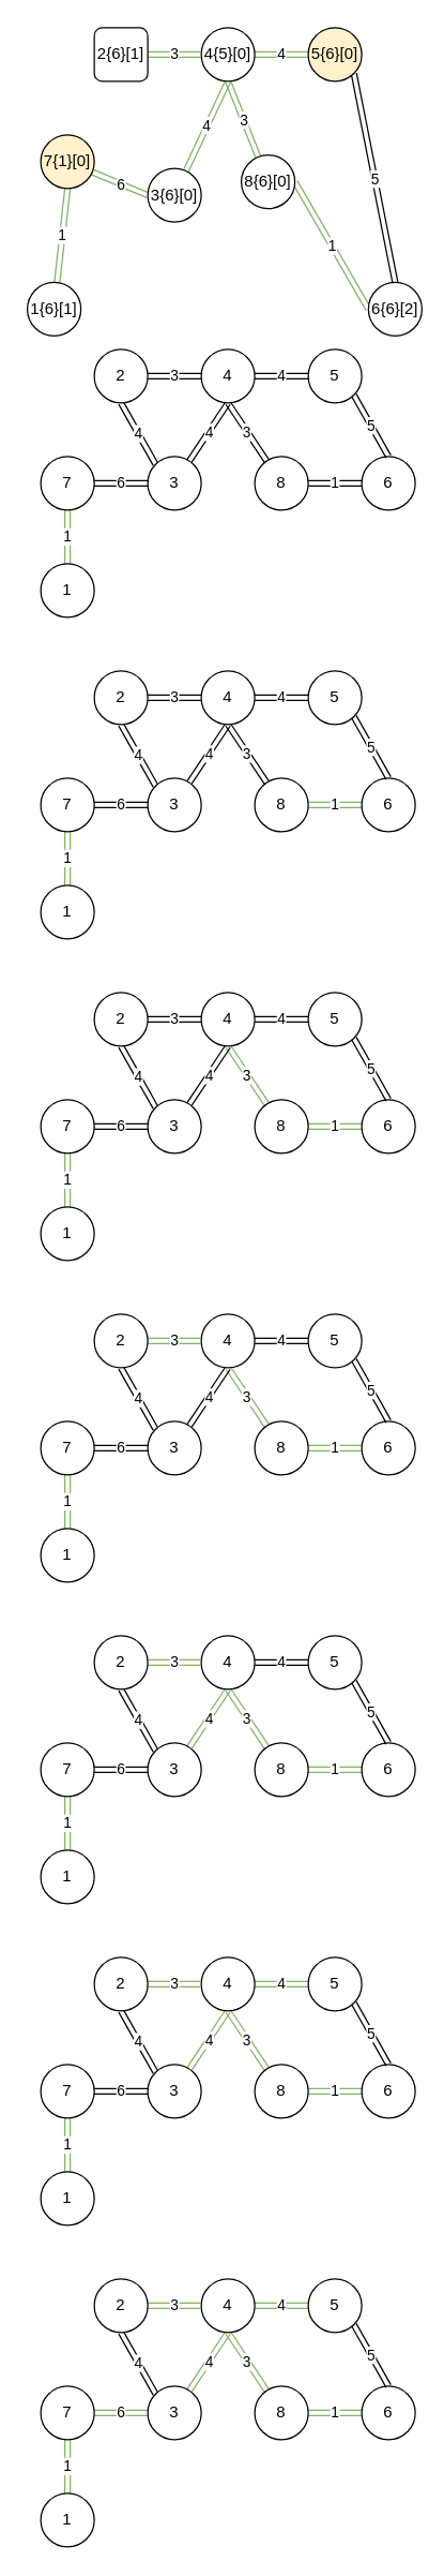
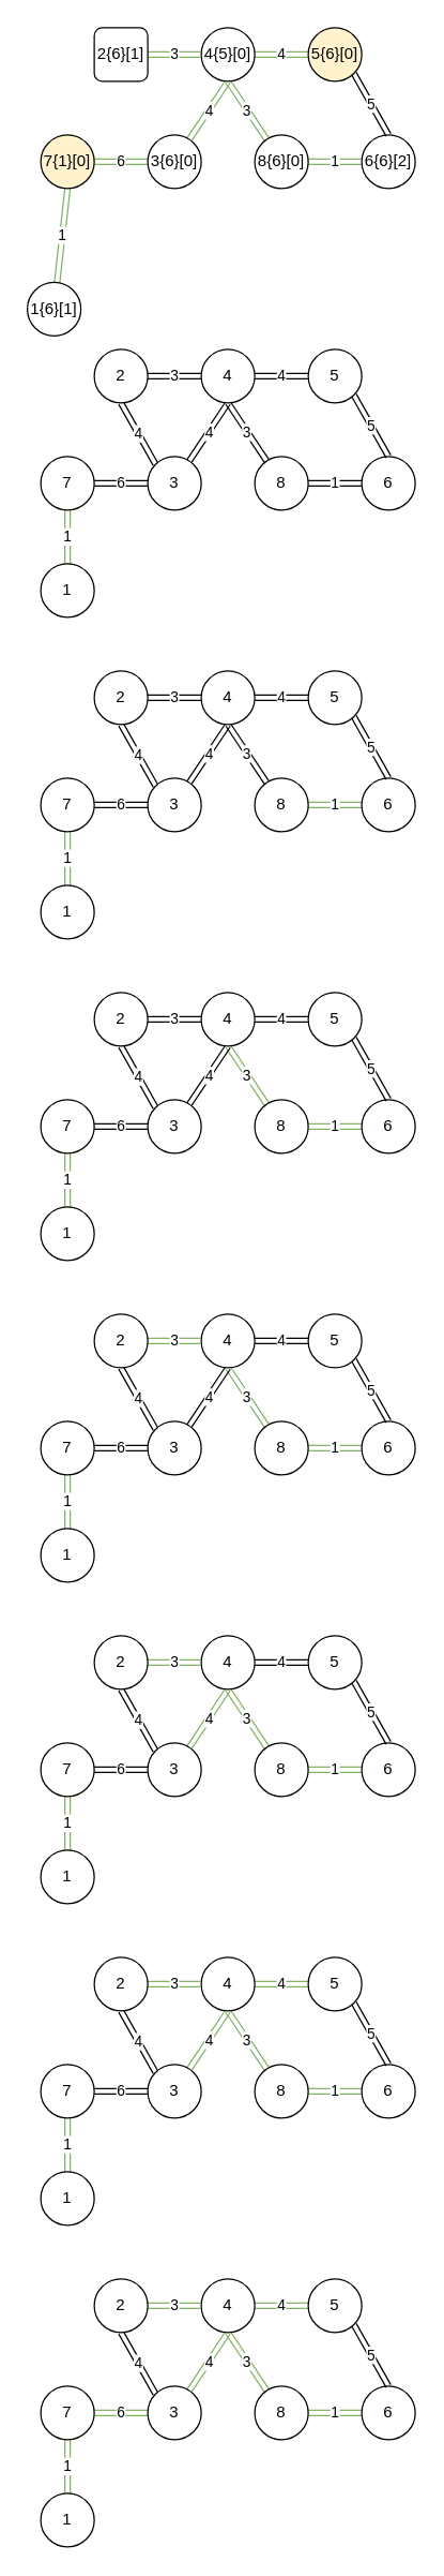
- <mxCell id="7" value="8{6}[0]" style="ellipse;whiteSpace=wrap;html=1;aspect=fixed;" vertex="1" parent="1"><mxGeometry x="180" y="115" width="40" height="40" as="geometry" /></mxCell>
+ <mxCell id="7" value="8{6}[0]" style="ellipse;whiteSpace=wrap;html=1;aspect=fixed;" vertex="1" parent="1"><mxGeometry x="190" y="100" width="40" height="40" as="geometry" /></mxCell>
- <mxCell id="9" value="3{6}[0]" style="ellipse;whiteSpace=wrap;html=1;aspect=fixed;" vertex="1" parent="1"><mxGeometry x="110" y="125" width="40" height="40" as="geometry" /></mxCell>
+ <mxCell id="9" value="3{6}[0]" style="ellipse;whiteSpace=wrap;html=1;aspect=fixed;" vertex="1" parent="1"><mxGeometry x="110" y="100" width="40" height="40" as="geometry" /></mxCell>
- <mxCell id="10" value="6{6}[2]" style="ellipse;whiteSpace=wrap;html=1;aspect=fixed;" vertex="1" parent="1"><mxGeometry x="275" y="210" width="40" height="40" as="geometry" /></mxCell>
+ <mxCell id="10" value="6{6}[2]" style="ellipse;whiteSpace=wrap;html=1;aspect=fixed;" vertex="1" parent="1"><mxGeometry x="270" y="100" width="40" height="40" as="geometry" /></mxCell>
